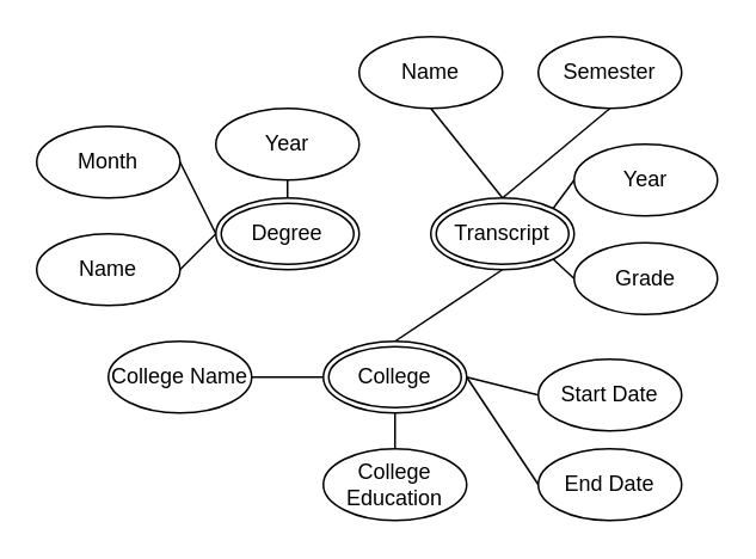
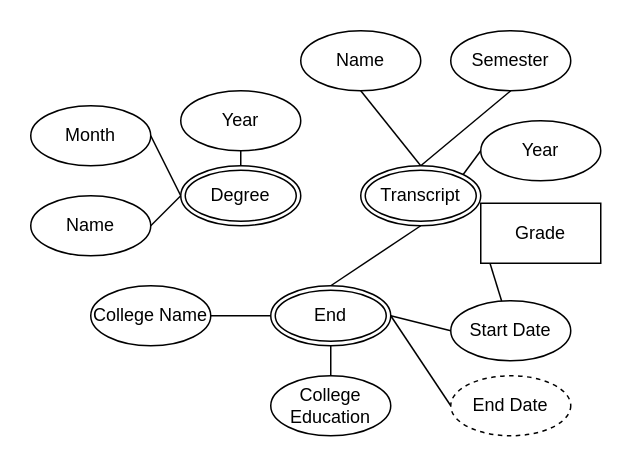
- <mxCell id="26" style="edgeStyle=none;rounded=0;orthogonalLoop=1;jettySize=auto;html=1;exitX=0;exitY=0.5;exitDx=0;exitDy=0;entryX=1;entryY=1;entryDx=0;entryDy=0;endArrow=none;endFill=0;" edge="1" parent="1" source="27" target="17"><mxGeometry relative="1" as="geometry" /></mxCell>
+ <mxCell id="26" style="edgeStyle=none;rounded=0;orthogonalLoop=1;jettySize=auto;html=1;exitX=0;exitY=0.5;exitDx=0;exitDy=0;endArrow=none;endFill=0;" edge="1" parent="1" source="27" target="7"><mxGeometry relative="1" as="geometry" /></mxCell>
- <mxCell id="27" value="Grade" style="ellipse;whiteSpace=wrap;html=1;align=center;" vertex="1" parent="1"><mxGeometry x="320" y="135" width="80" height="40" as="geometry" /></mxCell>
+ <mxCell id="27" value="Grade" style="whiteSpace=wrap;html=1;align=center;rounded=0;" vertex="1" parent="1"><mxGeometry x="320" y="135" width="80" height="40" as="geometry" /></mxCell>
- <mxCell id="4" value="College" style="ellipse;shape=doubleEllipse;margin=3;whiteSpace=wrap;html=1;align=center;" vertex="1" parent="1"><mxGeometry x="180" y="190" width="80" height="40" as="geometry" /></mxCell>
+ <mxCell id="4" value="End" style="ellipse;shape=doubleEllipse;margin=3;whiteSpace=wrap;html=1;align=center;" vertex="1" parent="1"><mxGeometry x="180" y="190" width="80" height="40" as="geometry" /></mxCell>
- <mxCell id="9" value="End Date" style="ellipse;whiteSpace=wrap;html=1;align=center;" vertex="1" parent="1"><mxGeometry x="300" y="250" width="80" height="40" as="geometry" /></mxCell>
+ <mxCell id="9" value="End Date" style="ellipse;whiteSpace=wrap;html=1;align=center;dashed=1;" vertex="1" parent="1"><mxGeometry x="300" y="250" width="80" height="40" as="geometry" /></mxCell>
